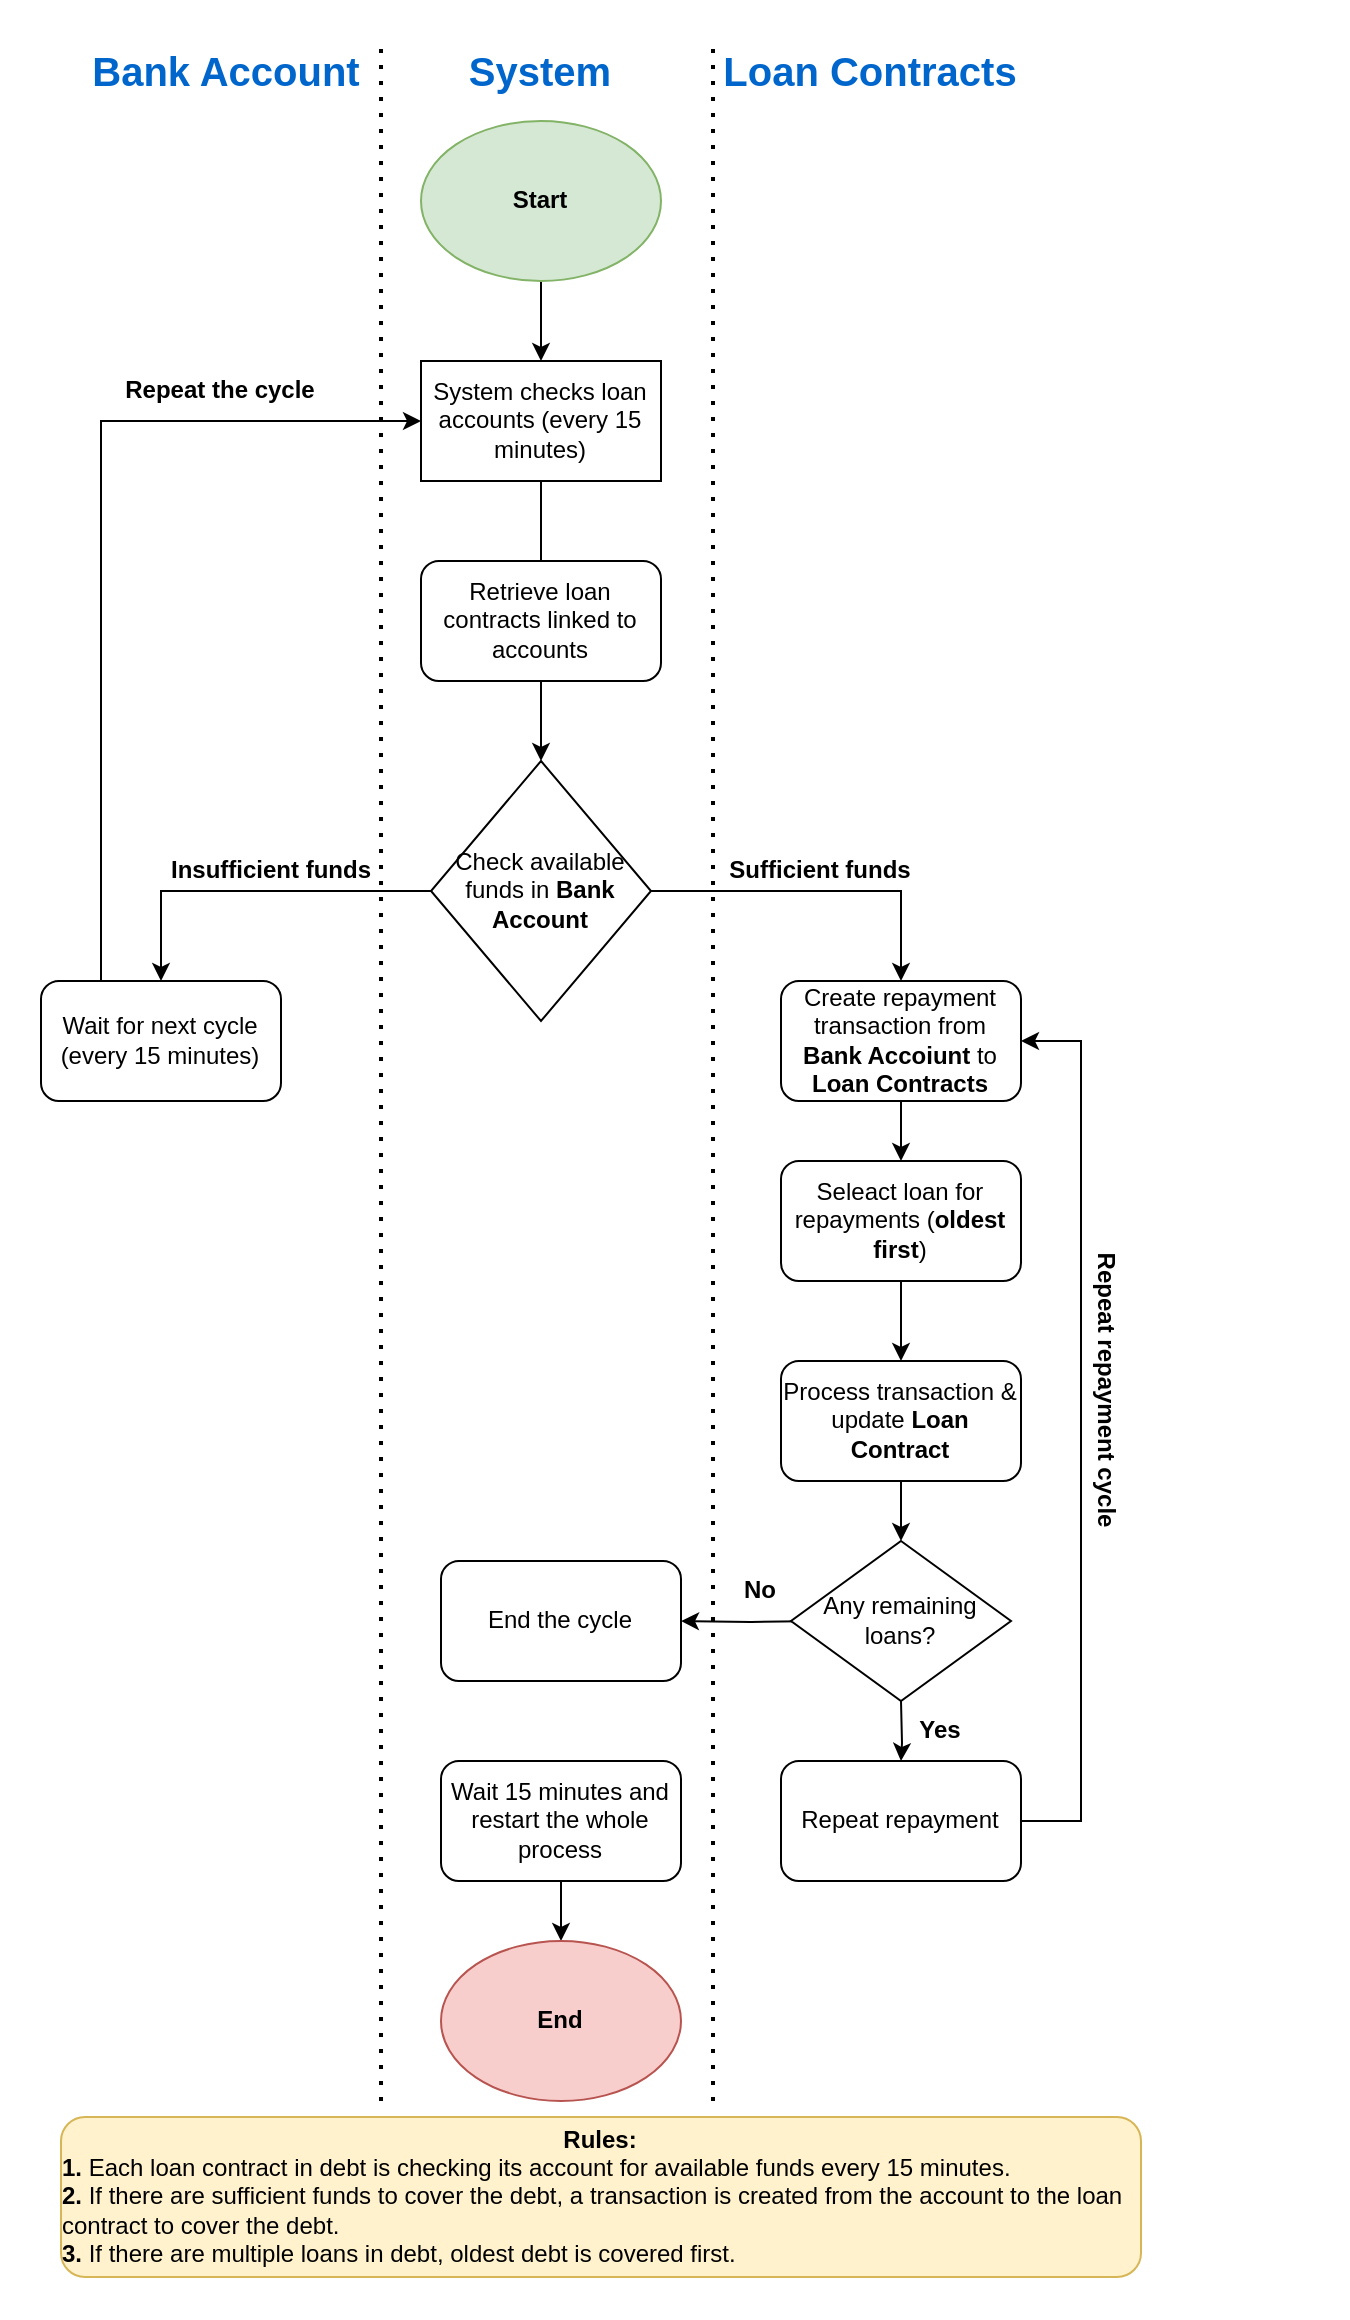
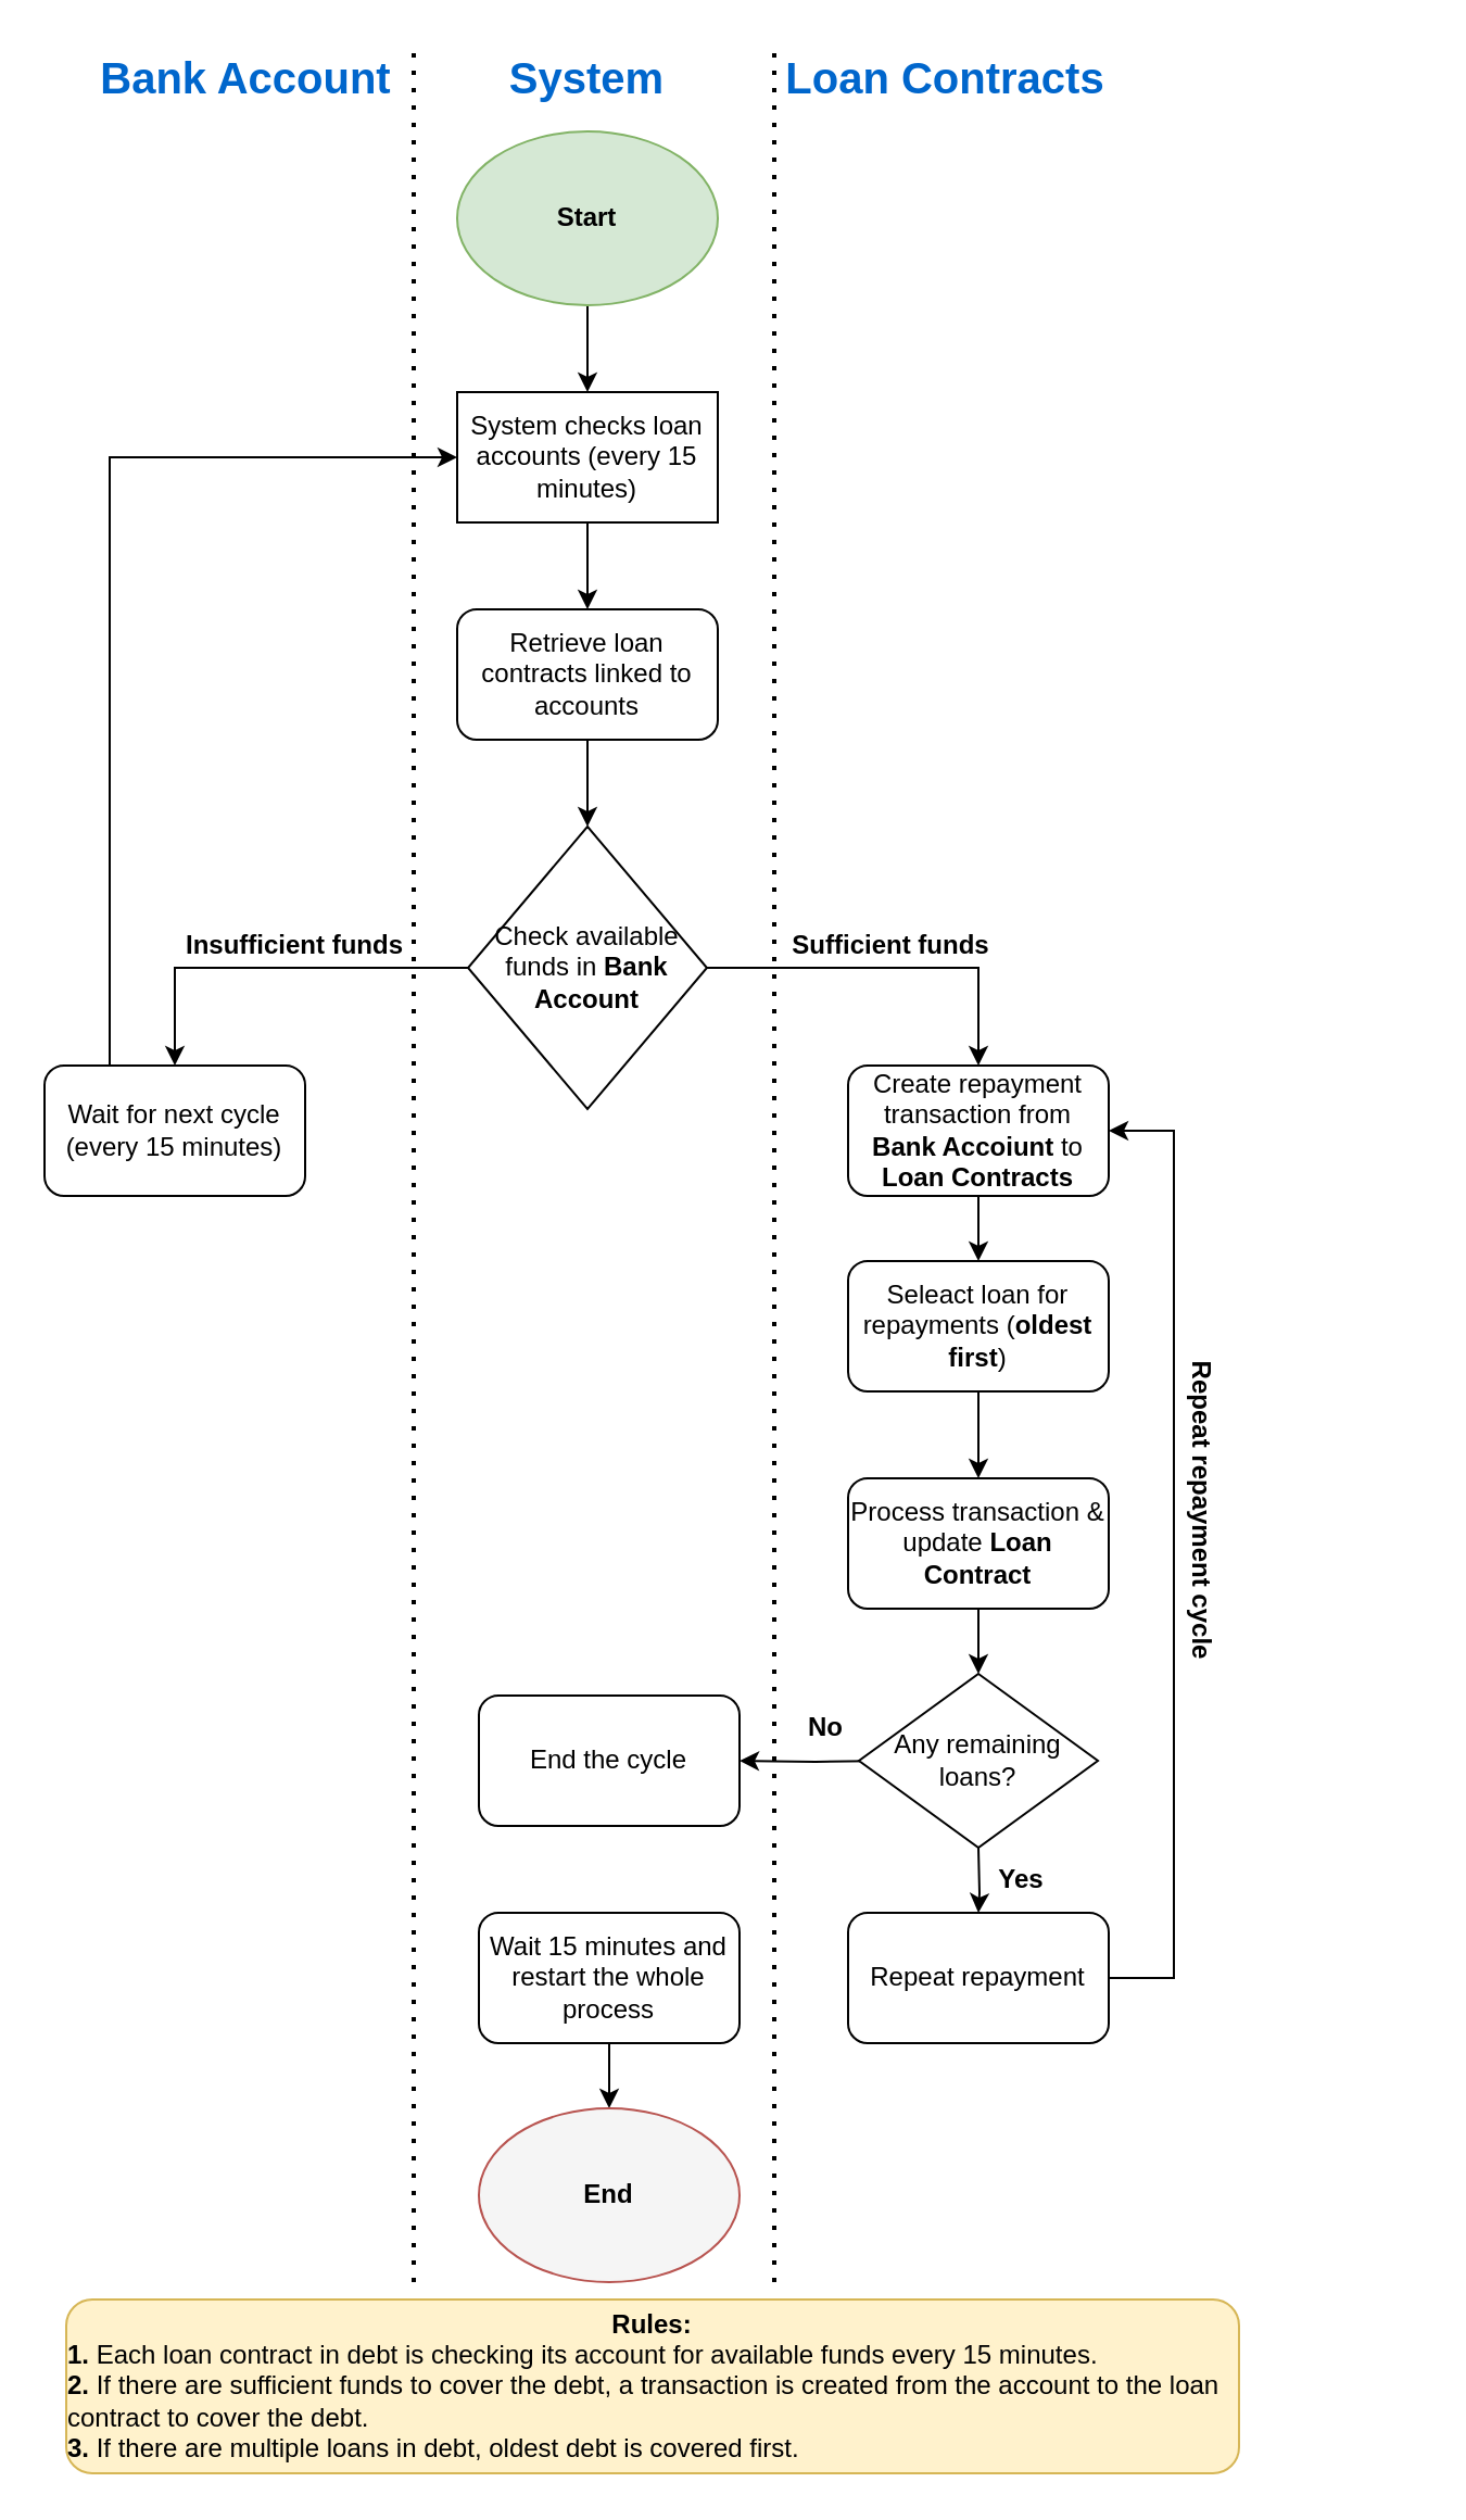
- <mxCell id="31" value="Repeat the cycle" style="text;html=1;align=center;verticalAlign=middle;whiteSpace=wrap;rounded=0;fontStyle=1" parent="1" vertex="1"><mxGeometry x="60" y="180" width="100" height="30" as="geometry" /></mxCell>
- <mxCell id="4" value="" style="edgeStyle=orthogonalEdgeStyle;rounded=0;orthogonalLoop=1;jettySize=auto;html=1;endArrow=none;" parent="1" source="5" target="7" edge="1"><mxGeometry relative="1" as="geometry" /></mxCell>
+ <mxCell id="4" value="" style="edgeStyle=orthogonalEdgeStyle;rounded=0;orthogonalLoop=1;jettySize=auto;html=1;" parent="1" source="5" target="7" edge="1"><mxGeometry relative="1" as="geometry" /></mxCell>
- <mxCell id="27" value="End" style="ellipse;whiteSpace=wrap;html=1;fontStyle=1;fillColor=#f8cecc;strokeColor=#b85450;" parent="1" vertex="1"><mxGeometry x="220" y="970" width="120" height="80" as="geometry" /></mxCell>
+ <mxCell id="27" value="End" style="ellipse;whiteSpace=wrap;html=1;fontStyle=1;fillColor=#f5f5f5;strokeColor=#b85450;" parent="1" vertex="1"><mxGeometry x="220" y="970" width="120" height="80" as="geometry" /></mxCell>
